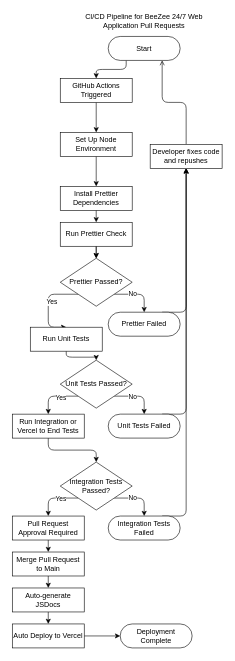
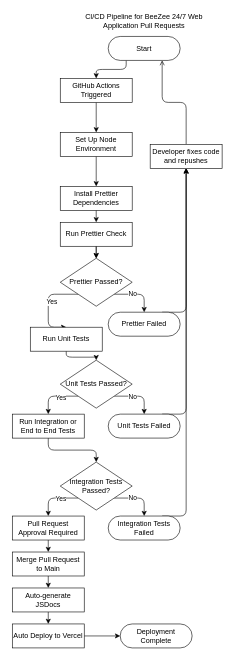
- <mxCell id="28" value="Run Integration or Vercel to End Tests" style="rounded=0;whiteSpace=wrap;html=1;shadow=0;fillColor=light-dark(#FFFFFF,#000066);" parent="1" vertex="1"><mxGeometry x="20" y="690" width="120" height="40" as="geometry" /></mxCell>
+ <mxCell id="28" value="Run Integration or End to End Tests" style="rounded=0;whiteSpace=wrap;html=1;shadow=0;fillColor=light-dark(#FFFFFF,#000066);" parent="1" vertex="1"><mxGeometry x="20" y="690" width="120" height="40" as="geometry" /></mxCell>
